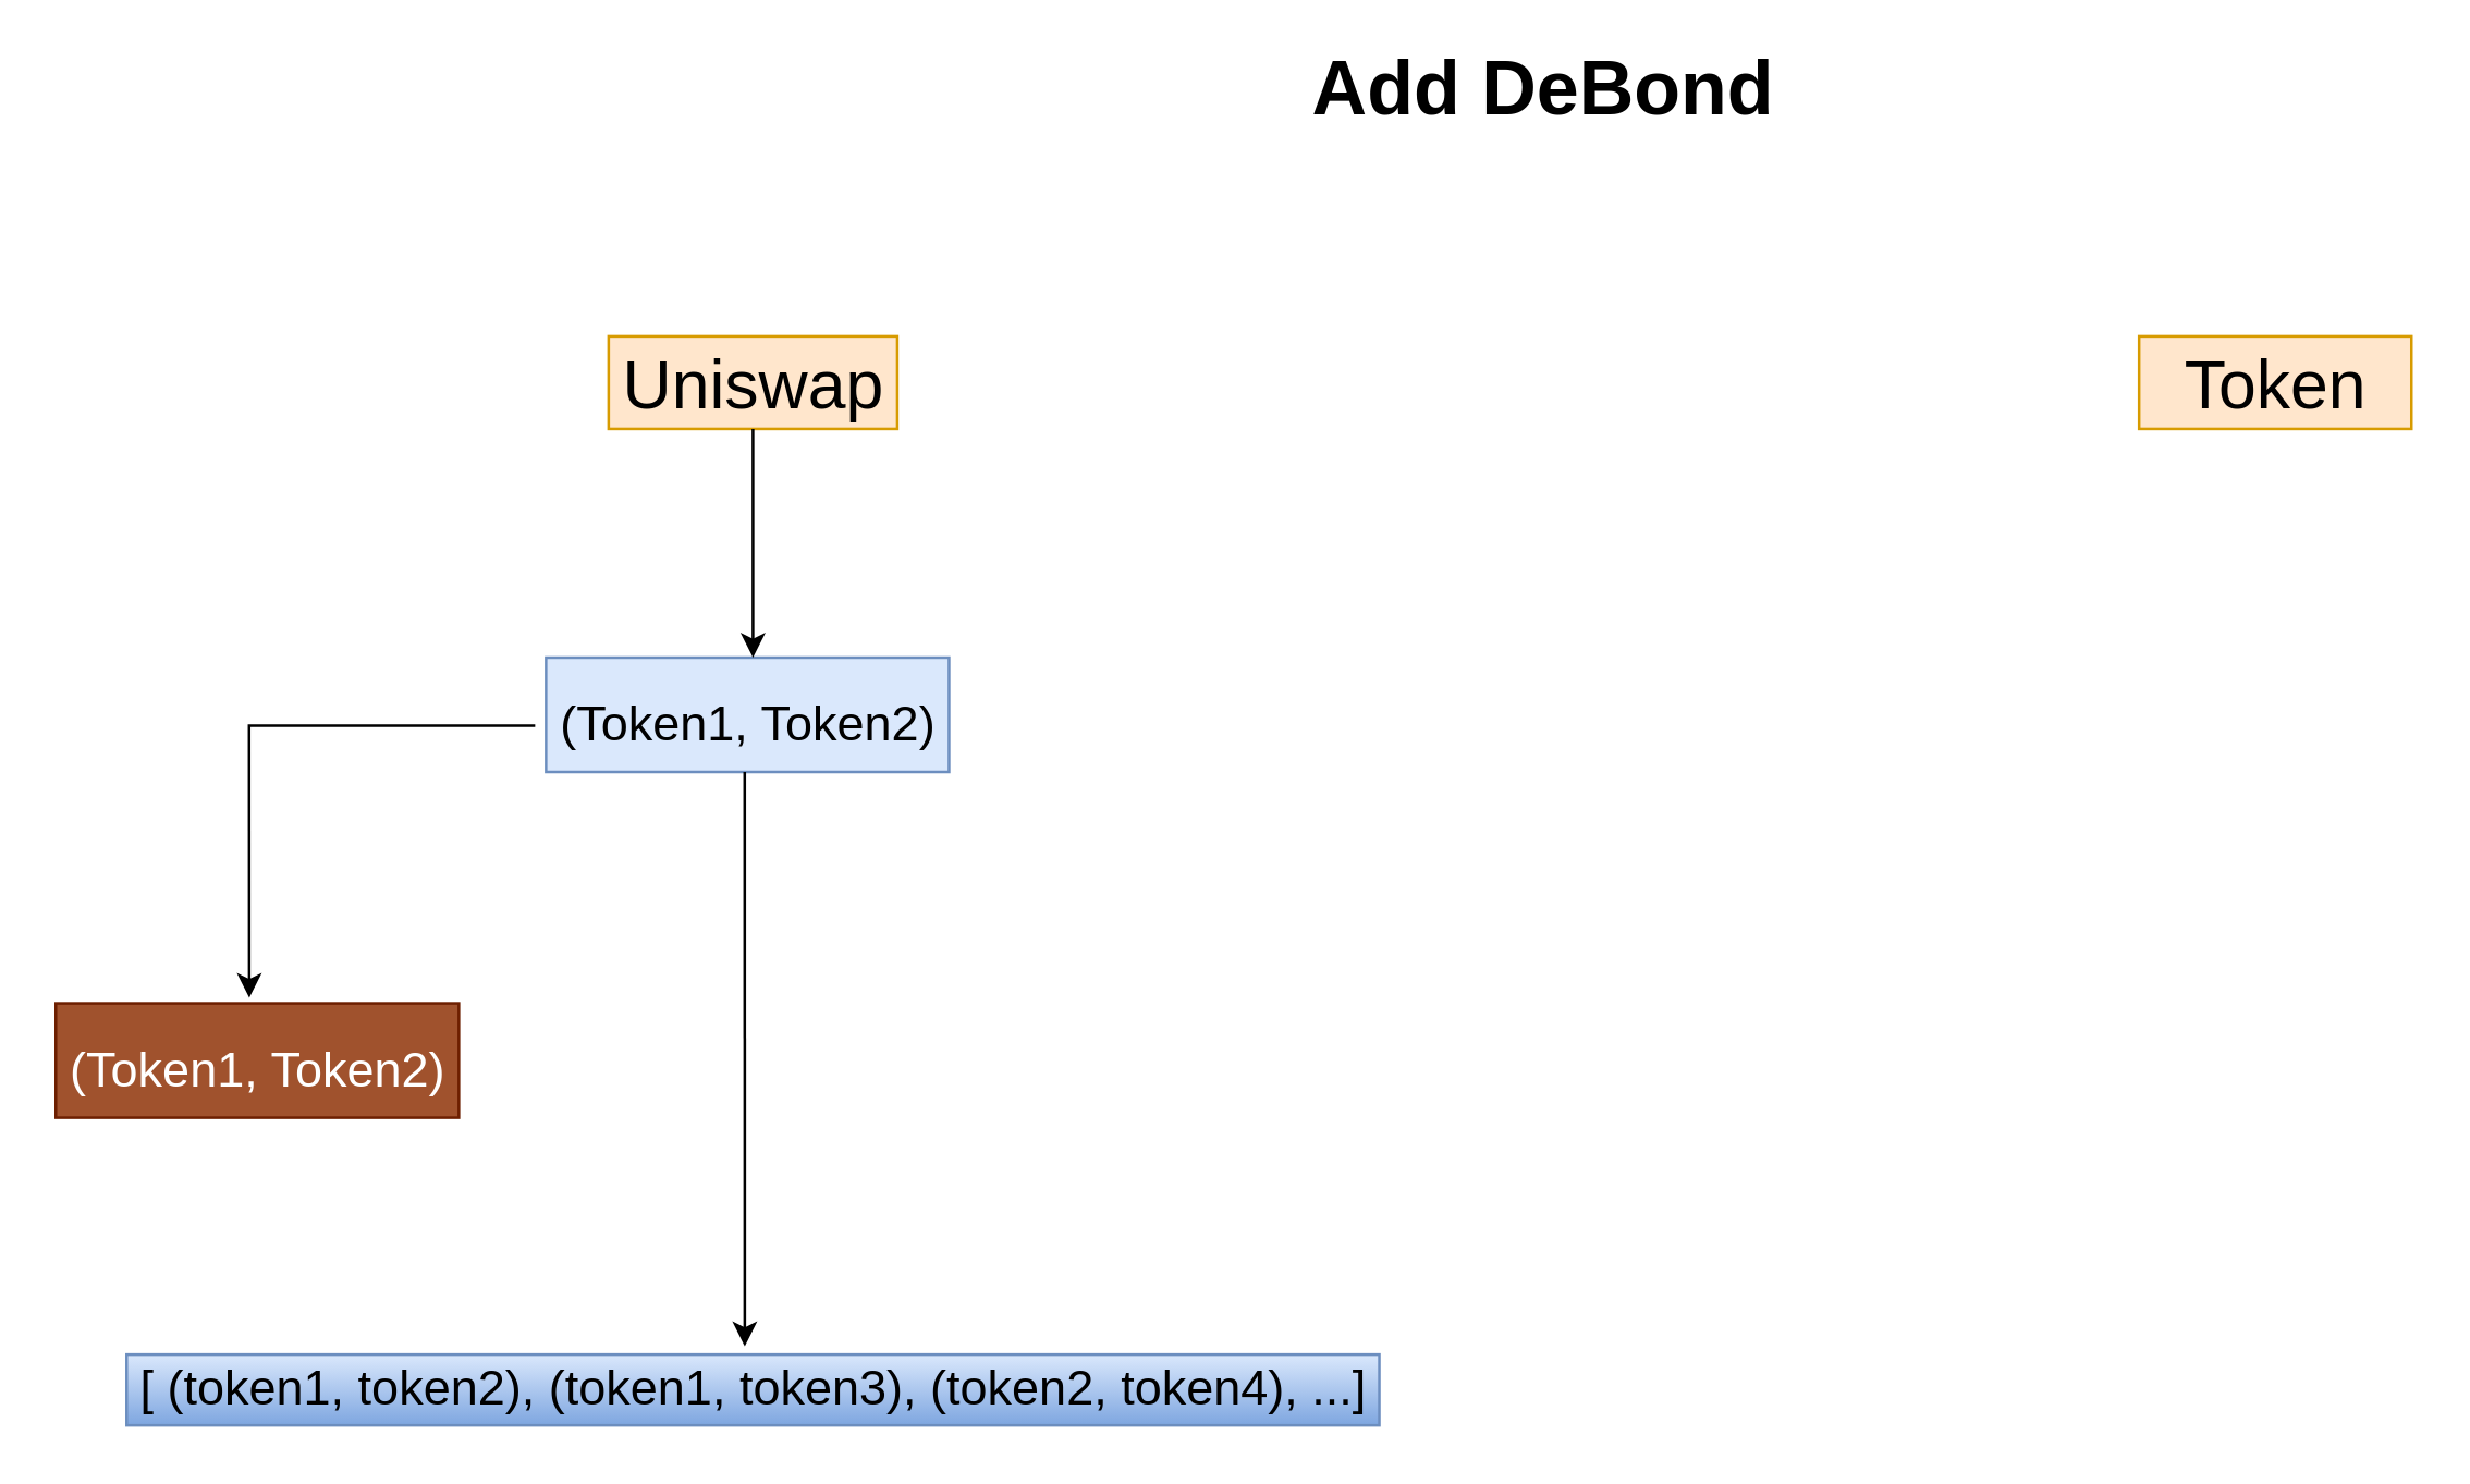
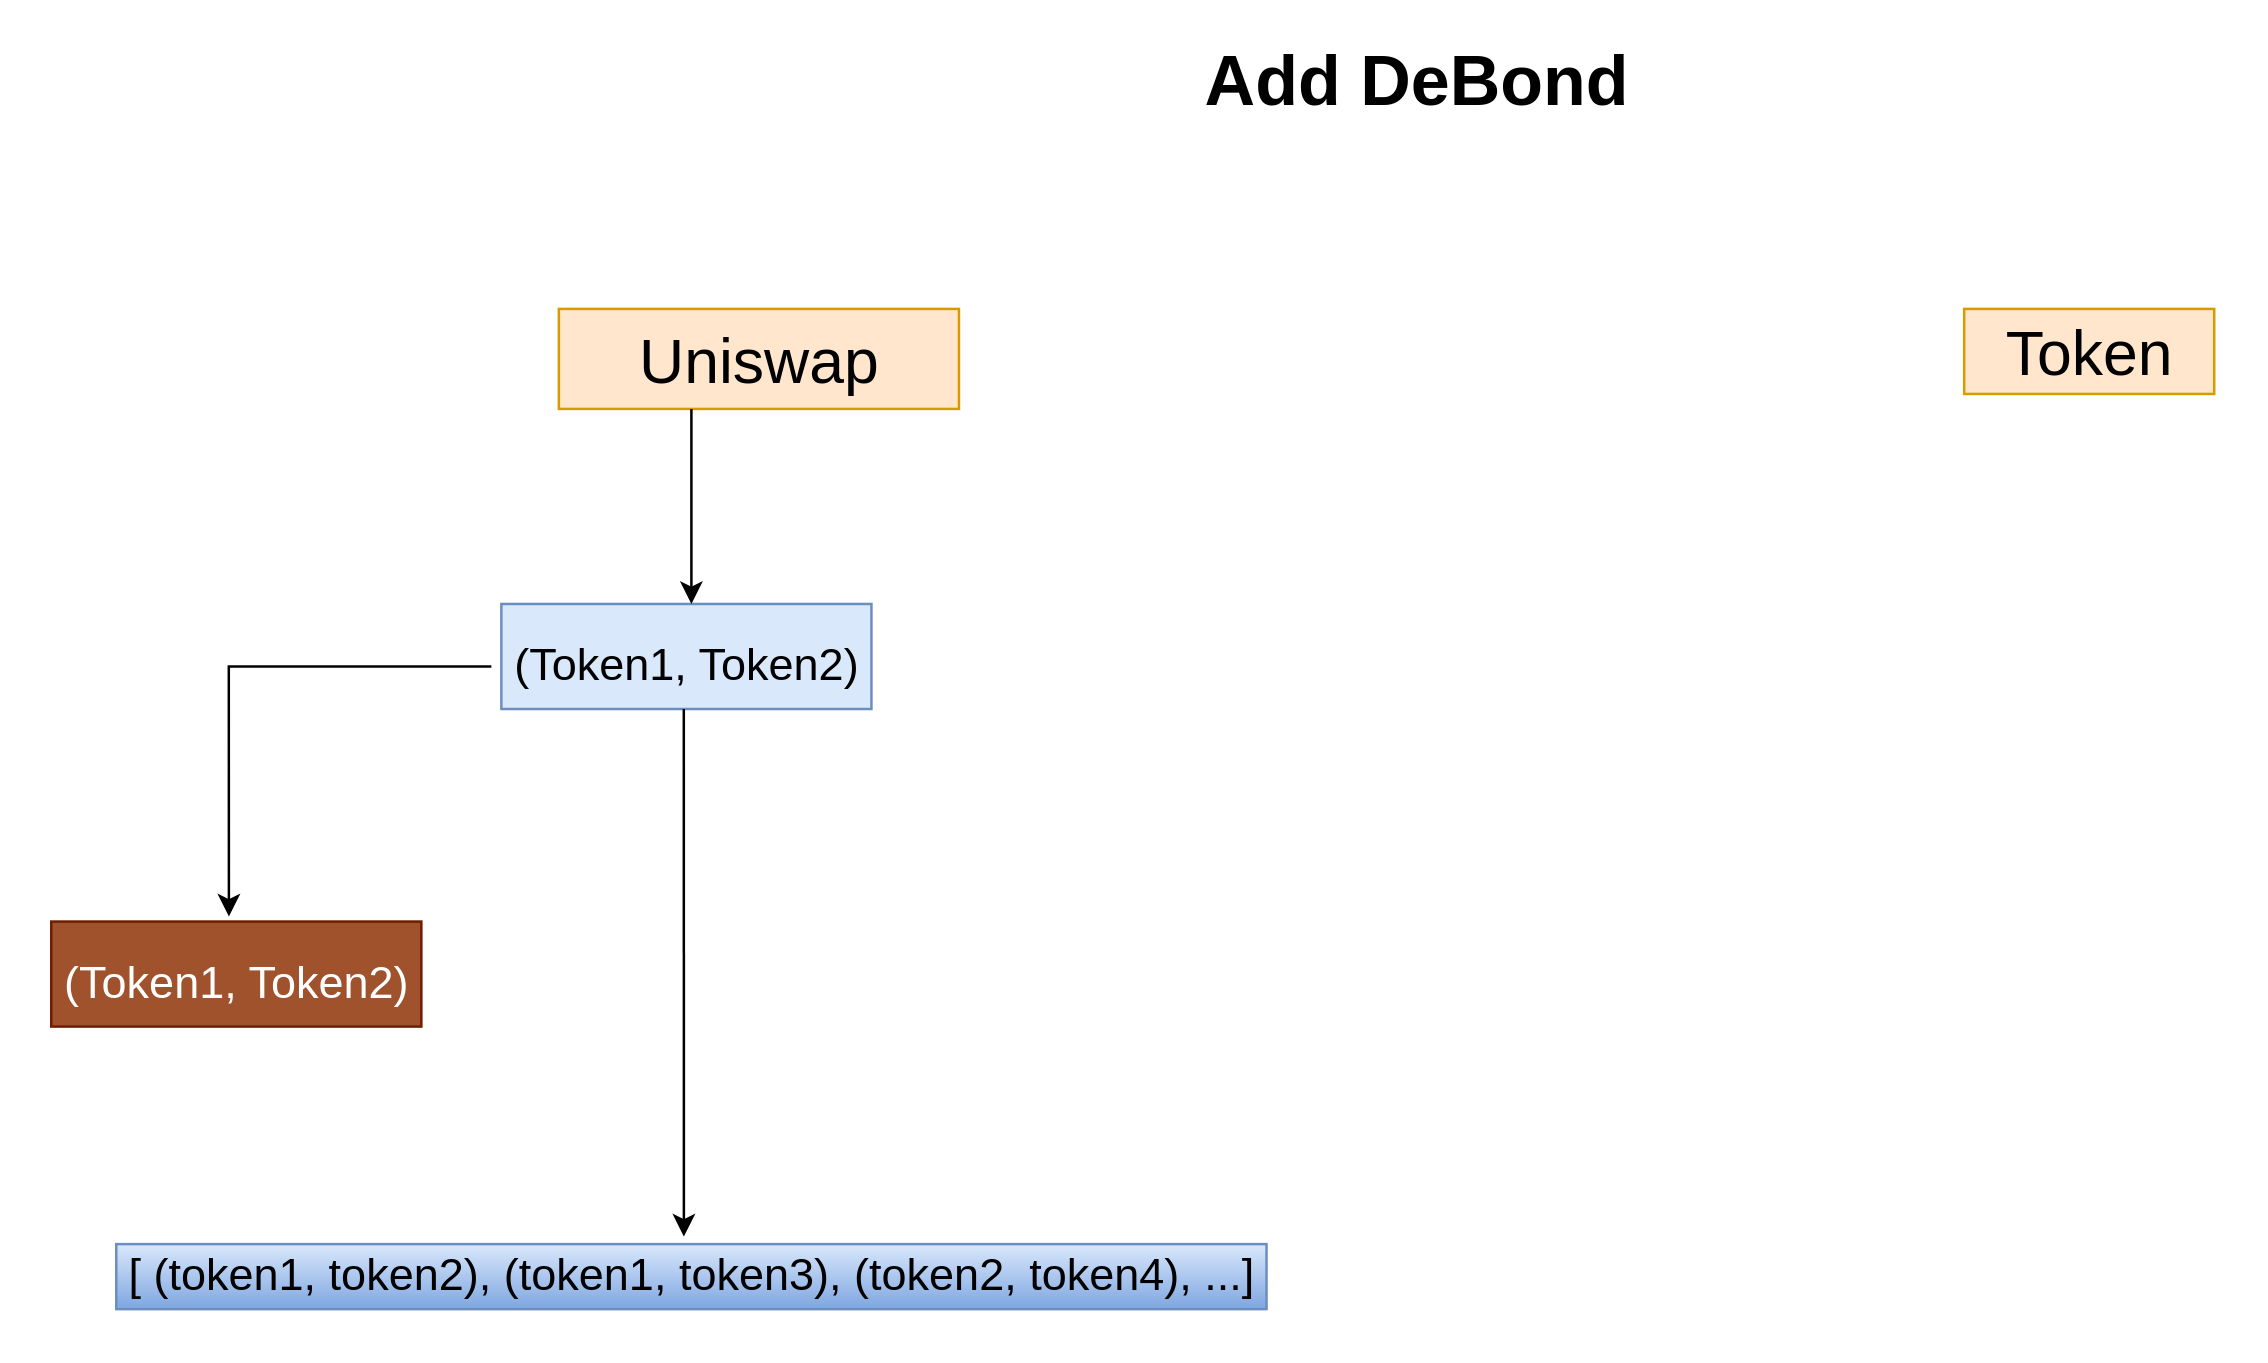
- <mxCell id="3" value="Uniswap" style="text;html=1;resizable=0;autosize=1;align=center;verticalAlign=middle;points=[];rounded=0;fontSize=25;fillColor=#ffe6cc;strokeColor=#d79b00;" vertex="1" parent="1"><mxGeometry x="223" y="123" width="106" height="34" as="geometry" /></mxCell>
+ <mxCell id="3" value="Uniswap" style="text;html=1;resizable=0;autosize=1;align=center;verticalAlign=middle;points=[];rounded=0;fontSize=25;fillColor=#ffe6cc;strokeColor=#d79b00;" vertex="1" parent="1"><mxGeometry x="223" y="123" width="160" height="40" as="geometry" /></mxCell>
